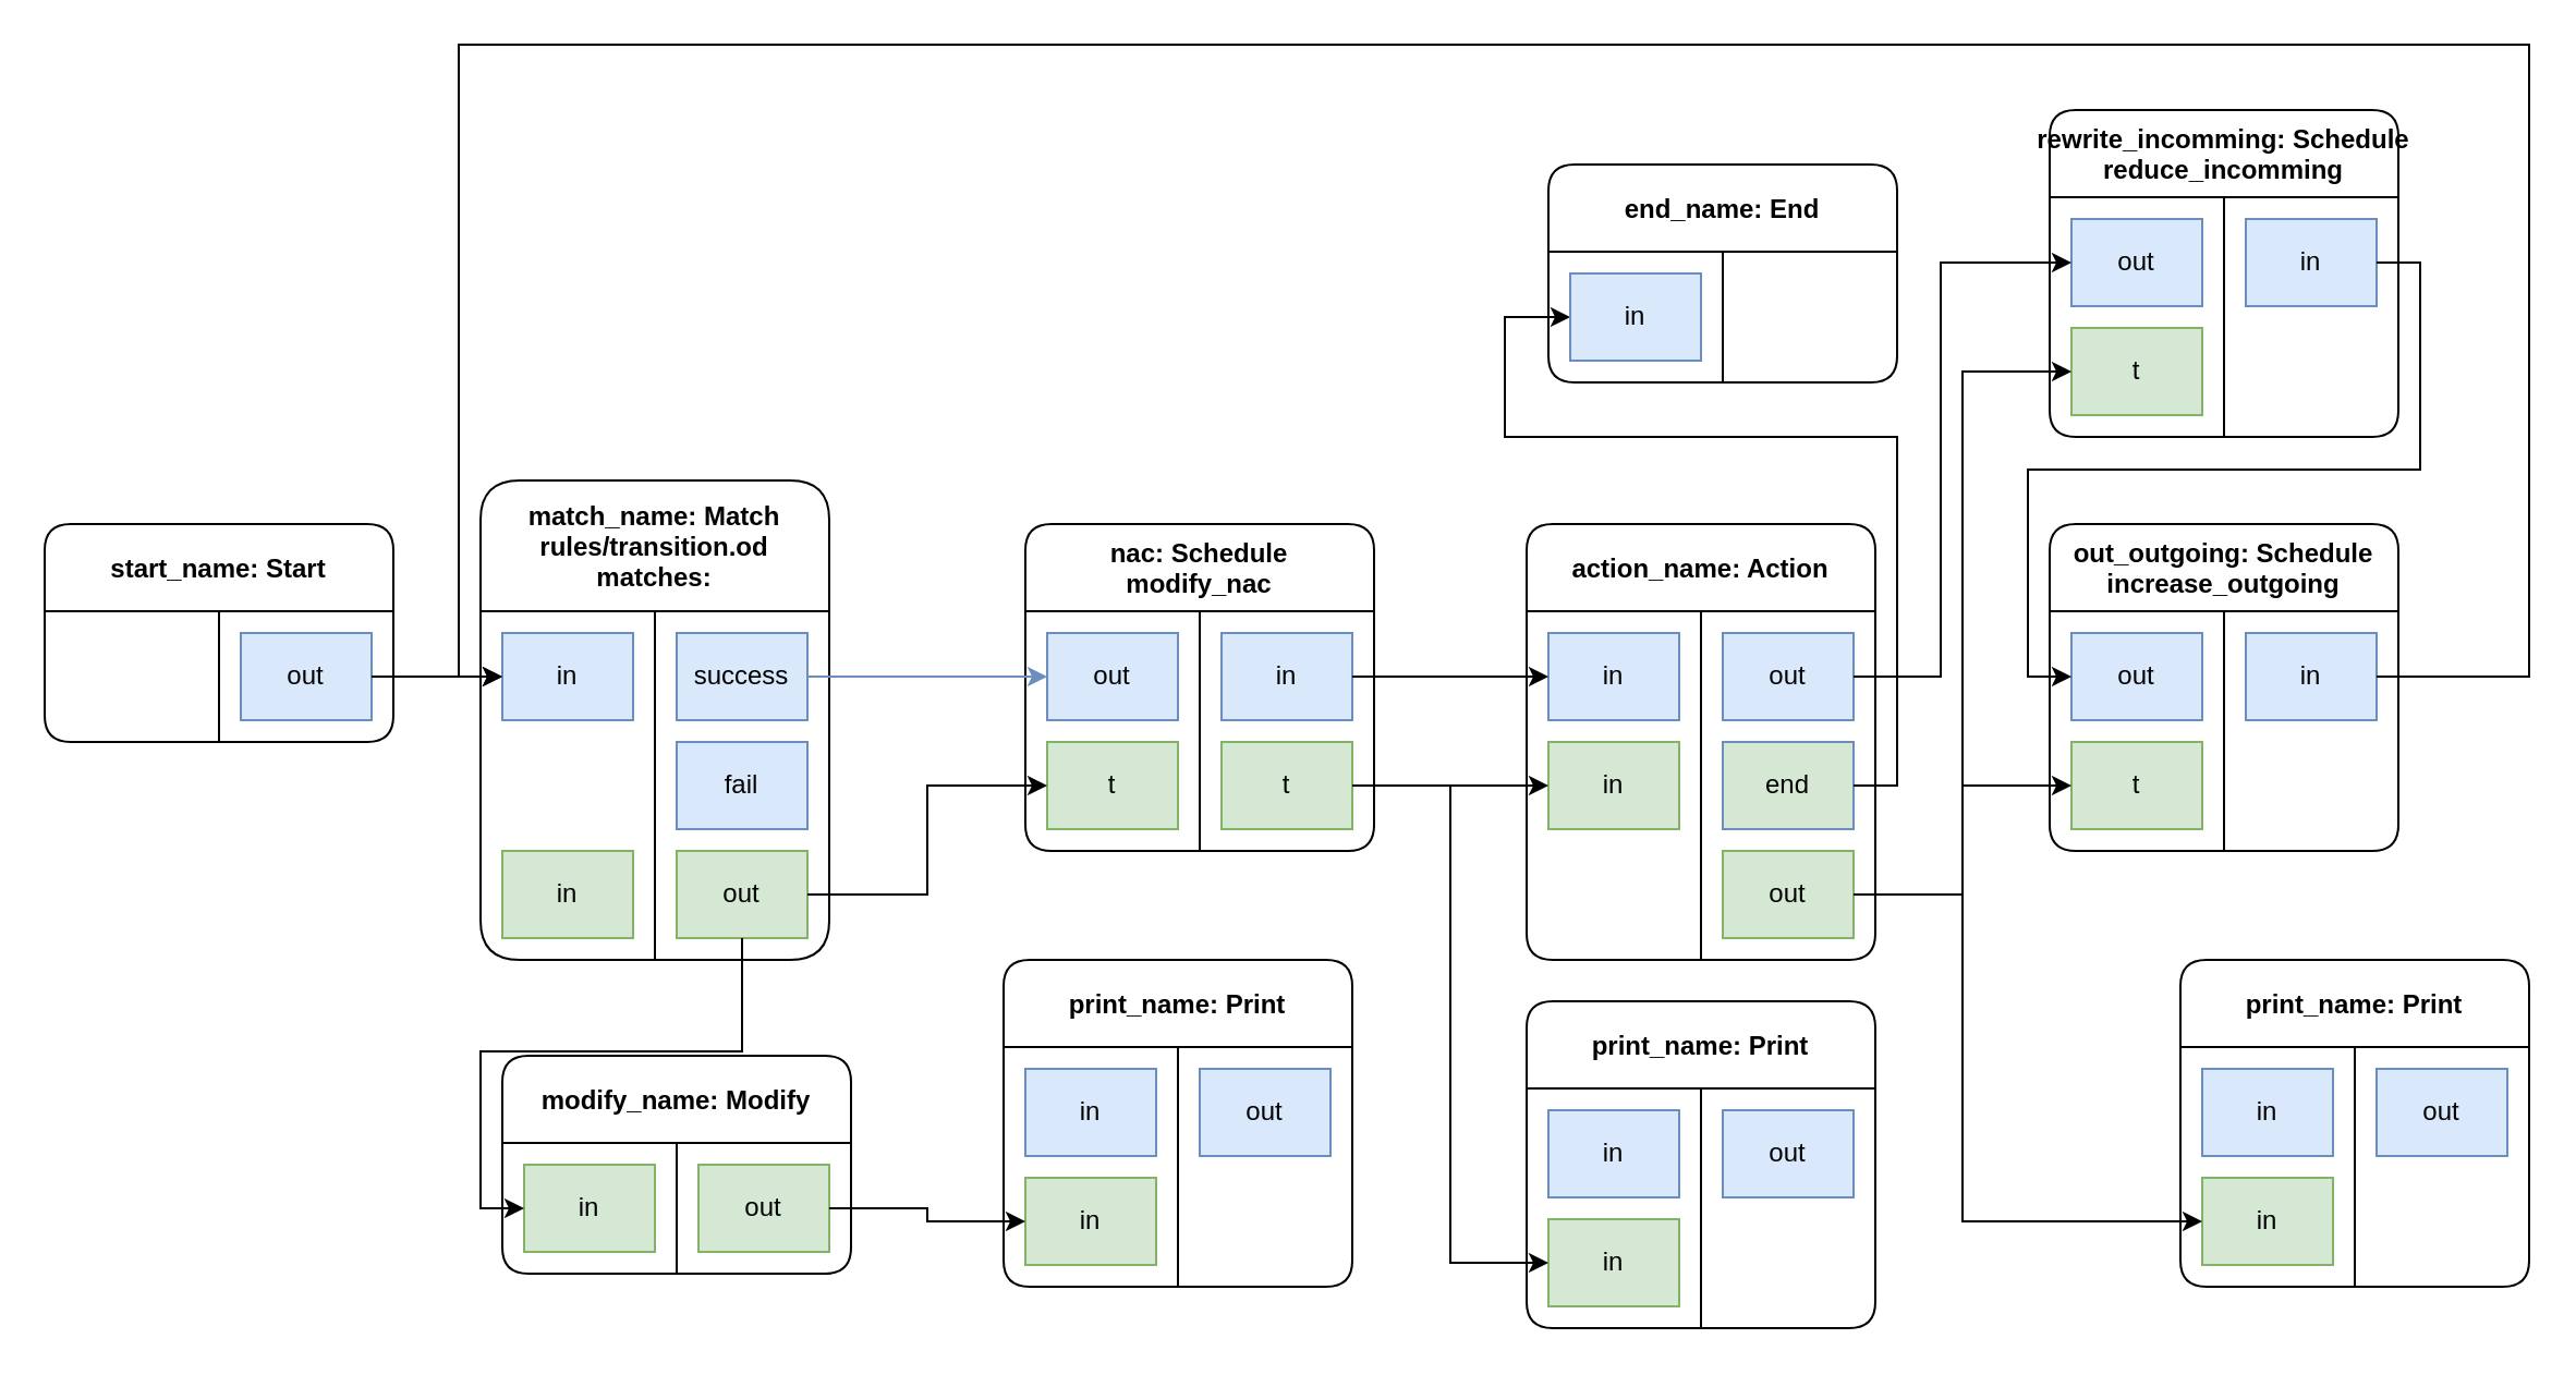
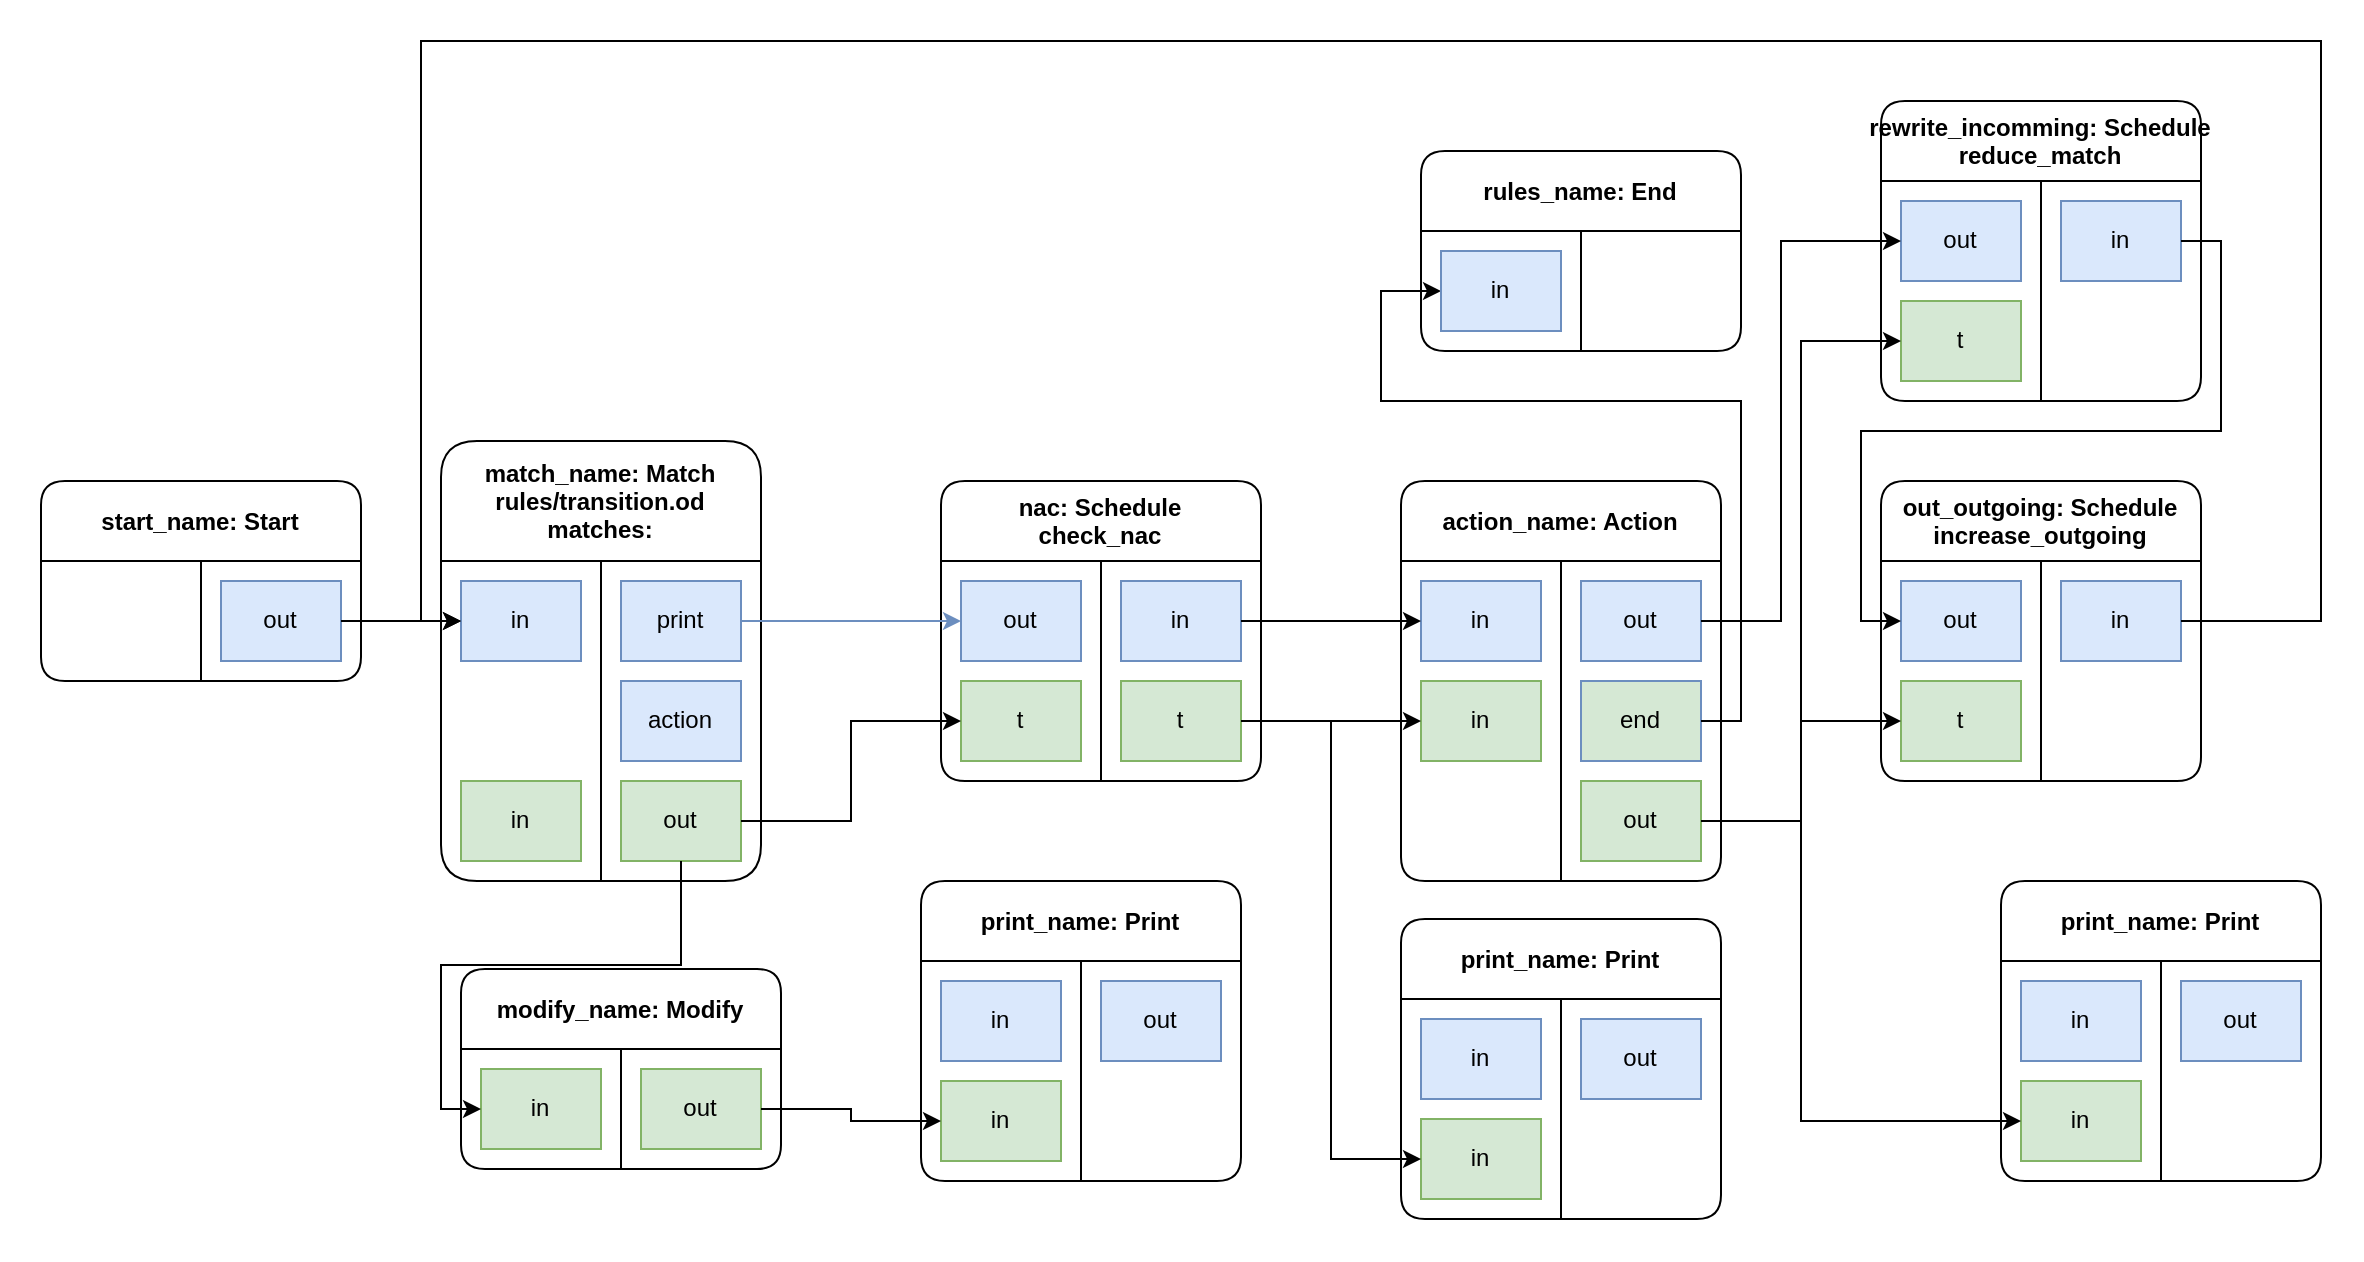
- <mxCell id="61" value="rewrite_incomming: Schedule&#10;reduce_incomming" style="shape=table;childLayout=tableLayout;startSize=40;collapsible=0;recursiveResize=1;expand=0;fontStyle=1;editable=1;movable=1;resizable=1;rotatable=0;deletable=1;locked=0;connectable=0;allowArrows=0;pointerEvents=0;perimeter=rectanglePerimeter;rounded=1;container=1;dropTarget=0;swimlaneHead=1;swimlaneBody=1;top=1;noLabel=0;autosize=0;resizeHeight=0;spacing=2;metaEdit=1;resizeWidth=0;arcSize=10;" parent="1" vertex="1"><mxGeometry x="940" y="50" width="160" height="150" as="geometry" /></mxCell>
+ <mxCell id="61" value="rewrite_incomming: Schedule&#10;reduce_match" style="shape=table;childLayout=tableLayout;startSize=40;collapsible=0;recursiveResize=1;expand=0;fontStyle=1;editable=1;movable=1;resizable=1;rotatable=0;deletable=1;locked=0;connectable=0;allowArrows=0;pointerEvents=0;perimeter=rectanglePerimeter;rounded=1;container=1;dropTarget=0;swimlaneHead=1;swimlaneBody=1;top=1;noLabel=0;autosize=0;resizeHeight=0;spacing=2;metaEdit=1;resizeWidth=0;arcSize=10;" parent="1" vertex="1"><mxGeometry x="940" y="50" width="160" height="150" as="geometry" /></mxCell>
- <mxCell id="81" value="end_name: End" style="shape=table;childLayout=tableLayout;startSize=40;collapsible=0;recursiveResize=1;expand=0;fontStyle=1;editable=1;movable=1;resizable=1;rotatable=0;deletable=1;locked=0;connectable=0;allowArrows=0;pointerEvents=0;perimeter=rectanglePerimeter;rounded=1;container=1;dropTarget=0;swimlaneHead=1;swimlaneBody=1;top=1;noLabel=0;autosize=0;resizeHeight=0;spacing=2;metaEdit=1;resizeWidth=0;arcSize=10;" parent="1" vertex="1"><mxGeometry x="710" y="75" width="160" height="100" as="geometry" /></mxCell>
+ <mxCell id="81" value="rules_name: End" style="shape=table;childLayout=tableLayout;startSize=40;collapsible=0;recursiveResize=1;expand=0;fontStyle=1;editable=1;movable=1;resizable=1;rotatable=0;deletable=1;locked=0;connectable=0;allowArrows=0;pointerEvents=0;perimeter=rectanglePerimeter;rounded=1;container=1;dropTarget=0;swimlaneHead=1;swimlaneBody=1;top=1;noLabel=0;autosize=0;resizeHeight=0;spacing=2;metaEdit=1;resizeWidth=0;arcSize=10;" parent="1" vertex="1"><mxGeometry x="710" y="75" width="160" height="100" as="geometry" /></mxCell>
- <mxCell id="24" value="nac: Schedule&#10;modify_nac" style="shape=table;childLayout=tableLayout;startSize=40;collapsible=0;recursiveResize=1;expand=0;fontStyle=1;editable=1;movable=1;resizable=1;rotatable=0;deletable=1;locked=0;connectable=0;allowArrows=0;pointerEvents=0;perimeter=rectanglePerimeter;rounded=1;container=1;dropTarget=0;swimlaneHead=1;swimlaneBody=1;top=1;noLabel=0;autosize=0;resizeHeight=0;spacing=2;metaEdit=1;resizeWidth=0;arcSize=10;" parent="1" vertex="1"><mxGeometry x="470" y="240" width="160" height="150" as="geometry" /></mxCell>
+ <mxCell id="24" value="nac: Schedule&#10;check_nac" style="shape=table;childLayout=tableLayout;startSize=40;collapsible=0;recursiveResize=1;expand=0;fontStyle=1;editable=1;movable=1;resizable=1;rotatable=0;deletable=1;locked=0;connectable=0;allowArrows=0;pointerEvents=0;perimeter=rectanglePerimeter;rounded=1;container=1;dropTarget=0;swimlaneHead=1;swimlaneBody=1;top=1;noLabel=0;autosize=0;resizeHeight=0;spacing=2;metaEdit=1;resizeWidth=0;arcSize=10;" parent="1" vertex="1"><mxGeometry x="470" y="240" width="160" height="150" as="geometry" /></mxCell>
- <mxCell id="14" value="success" style="rounded=0;whiteSpace=wrap;html=1;fillColor=#dae8fc;strokeColor=#6c8ebf;" parent="12" vertex="1"><mxGeometry x="10" y="10" width="60" height="40" as="geometry" /></mxCell>
+ <mxCell id="14" value="print" style="rounded=0;whiteSpace=wrap;html=1;fillColor=#dae8fc;strokeColor=#6c8ebf;" parent="12" vertex="1"><mxGeometry x="10" y="10" width="60" height="40" as="geometry" /></mxCell>
- <mxCell id="15" value="fail" style="rounded=0;whiteSpace=wrap;html=1;fillColor=#dae8fc;strokeColor=#6c8ebf;" parent="12" vertex="1"><mxGeometry x="10" y="60" width="60" height="40" as="geometry" /></mxCell>
+ <mxCell id="15" value="action" style="rounded=0;whiteSpace=wrap;html=1;fillColor=#dae8fc;strokeColor=#6c8ebf;" parent="12" vertex="1"><mxGeometry x="10" y="60" width="60" height="40" as="geometry" /></mxCell>
